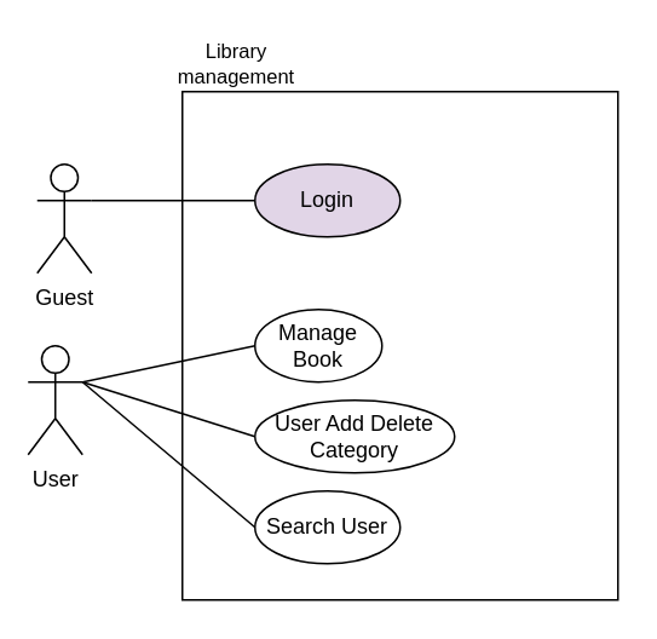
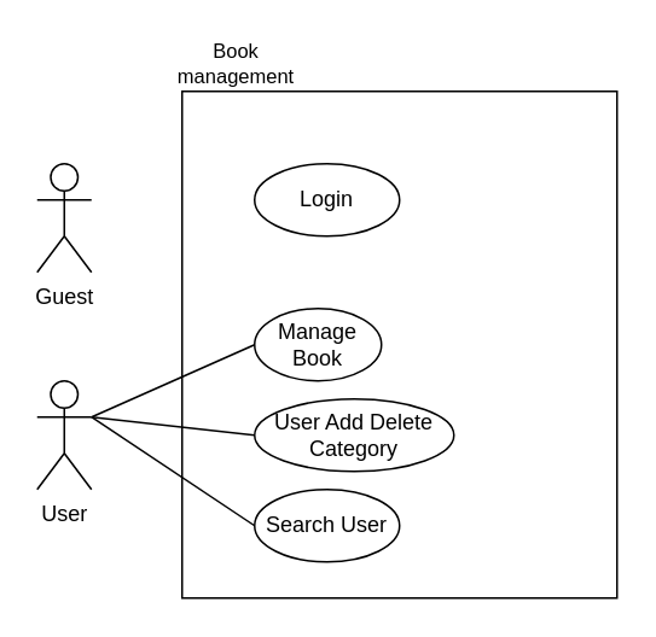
- <mxCell id="13" value="Library management" style="text;html=1;align=center;verticalAlign=middle;whiteSpace=wrap;rounded=0;fontFamily=Helvetica;fontSize=11;fontColor=default;labelBackgroundColor=default;" vertex="1" parent="1"><mxGeometry x="100" y="20" width="60" height="30" as="geometry" /></mxCell>
+ <mxCell id="13" value="Book management" style="text;html=1;align=center;verticalAlign=middle;whiteSpace=wrap;rounded=0;fontFamily=Helvetica;fontSize=11;fontColor=default;labelBackgroundColor=default;" vertex="1" parent="1"><mxGeometry x="100" y="20" width="60" height="30" as="geometry" /></mxCell>
- <mxCell id="2" style="edgeStyle=none;rounded=0;orthogonalLoop=1;jettySize=auto;html=1;exitX=1;exitY=0.333;exitDx=0;exitDy=0;exitPerimeter=0;entryX=0;entryY=0.5;entryDx=0;entryDy=0;endArrow=none;endFill=0;" edge="1" parent="1" source="3" target="9"><mxGeometry relative="1" as="geometry" /></mxCell>
- <mxCell id="9" value="Login" style="ellipse;whiteSpace=wrap;html=1;fillColor=#e1d5e7;" vertex="1" parent="1"><mxGeometry x="140" y="90" width="80" height="40" as="geometry" /></mxCell>
+ <mxCell id="9" value="Login" style="ellipse;whiteSpace=wrap;html=1;" vertex="1" parent="1"><mxGeometry x="140" y="90" width="80" height="40" as="geometry" /></mxCell>
- <mxCell id="7" value="User" style="shape=umlActor;verticalLabelPosition=bottom;verticalAlign=top;html=1;outlineConnect=0;" vertex="1" parent="1"><mxGeometry x="15" y="190" width="30" height="60" as="geometry" /></mxCell>
+ <mxCell id="7" value="User" style="shape=umlActor;verticalLabelPosition=bottom;verticalAlign=top;html=1;outlineConnect=0;" vertex="1" parent="1"><mxGeometry x="20" y="210" width="30" height="60" as="geometry" /></mxCell>
